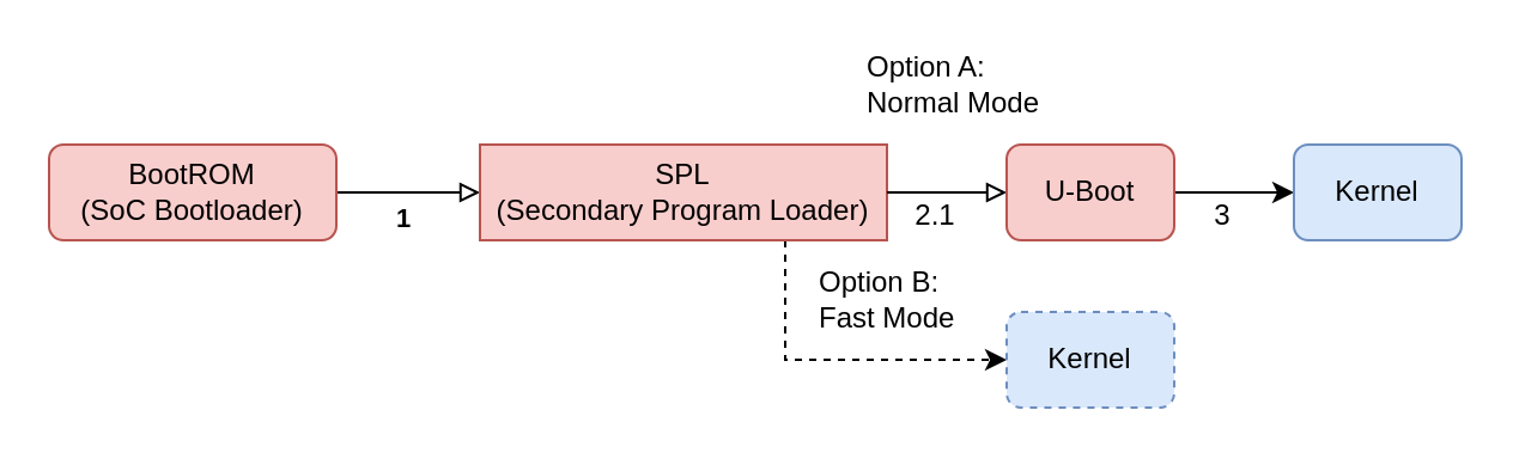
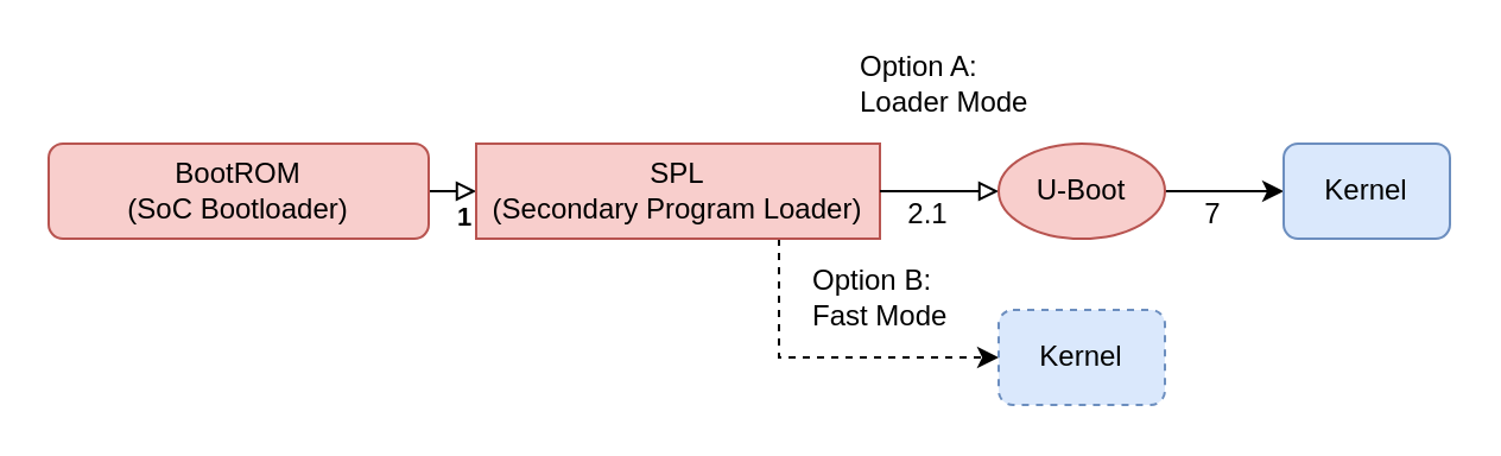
- <mxCell id="15" value="Option A:&lt;br&gt;Normal Mode" style="text;html=1;align=left;verticalAlign=middle;resizable=0;points=[];autosize=1;strokeColor=none;fillColor=none;" vertex="1" parent="1"><mxGeometry x="360" y="20" width="90" height="30" as="geometry" /></mxCell>
+ <mxCell id="15" value="Option A:&lt;br&gt;Loader Mode" style="text;html=1;align=left;verticalAlign=middle;resizable=0;points=[];autosize=1;strokeColor=none;fillColor=none;" vertex="1" parent="1"><mxGeometry x="360" y="20" width="90" height="30" as="geometry" /></mxCell>
- <mxCell id="4" value="BootROM&lt;br&gt;(SoC Bootloader)" style="rounded=1;whiteSpace=wrap;html=1;fontSize=12;glass=0;strokeWidth=1;shadow=0;fillColor=#f8cecc;strokeColor=#b85450;" vertex="1" parent="1"><mxGeometry x="20" y="60" width="120" height="40" as="geometry" /></mxCell>
+ <mxCell id="4" value="BootROM&lt;br&gt;(SoC Bootloader)" style="rounded=1;whiteSpace=wrap;html=1;fontSize=12;glass=0;strokeWidth=1;shadow=0;fillColor=#f8cecc;strokeColor=#b85450;" vertex="1" parent="1"><mxGeometry x="20" y="60" width="160" height="40" as="geometry" /></mxCell>
- <mxCell id="9" value="U-Boot" style="rounded=1;whiteSpace=wrap;html=1;fontSize=12;glass=0;strokeWidth=1;shadow=0;fillColor=#f8cecc;strokeColor=#b85450;" vertex="1" parent="1"><mxGeometry x="420" y="60" width="70" height="40" as="geometry" /></mxCell>
+ <mxCell id="9" value="U-Boot" style="ellipse;whiteSpace=wrap;html=1;fontSize=12;glass=0;strokeWidth=1;shadow=0;fillColor=#f8cecc;strokeColor=#b85450;" vertex="1" parent="1"><mxGeometry x="420" y="60" width="70" height="40" as="geometry" /></mxCell>
- <mxCell id="12" value="3" style="text;html=1;align=center;verticalAlign=middle;resizable=0;points=[];autosize=1;strokeColor=none;fillColor=none;" vertex="1" parent="1"><mxGeometry x="500" y="80" width="20" height="20" as="geometry" /></mxCell>
+ <mxCell id="12" value="7" style="text;html=1;align=center;verticalAlign=middle;resizable=0;points=[];autosize=1;strokeColor=none;fillColor=none;" vertex="1" parent="1"><mxGeometry x="500" y="80" width="20" height="20" as="geometry" /></mxCell>
